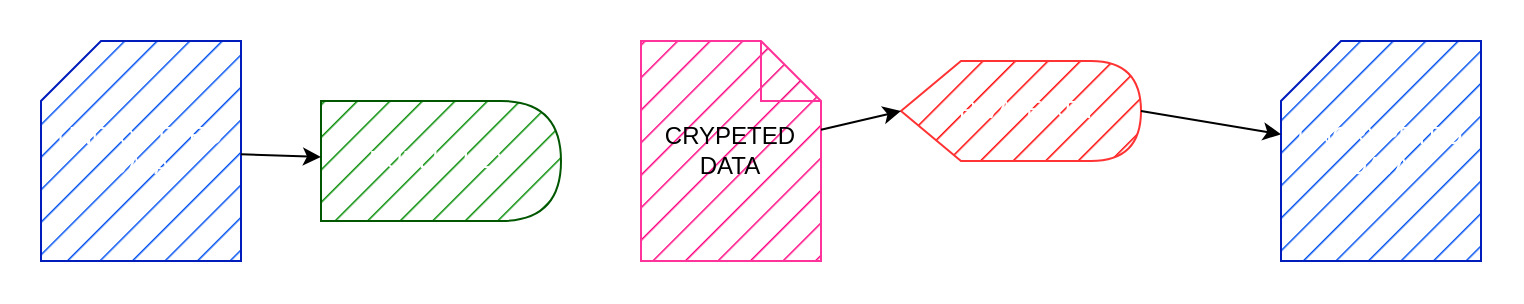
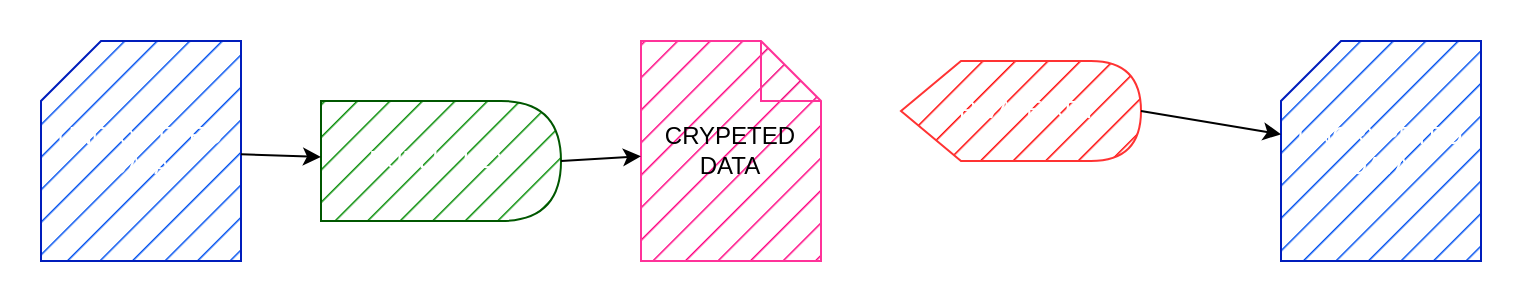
- <mxCell id="9" value="" style="endArrow=classic;html=1;entryX=0;entryY=0.5;entryDx=0;entryDy=0;entryPerimeter=0;" parent="1" source="5" target="3" edge="1"><mxGeometry width="50" height="50" relative="1" as="geometry"><mxPoint x="470" y="60" as="sourcePoint" /><mxPoint x="445" y="75" as="targetPoint" /></mxGeometry></mxCell>
+ <mxCell id="8" value="" style="endArrow=classic;html=1;exitX=1;exitY=0.5;exitDx=0;exitDy=0;" parent="1" source="4" target="5" edge="1"><mxGeometry width="50" height="50" relative="1" as="geometry"><mxPoint x="470" y="60" as="sourcePoint" /><mxPoint x="520" y="10" as="targetPoint" /></mxGeometry></mxCell>
